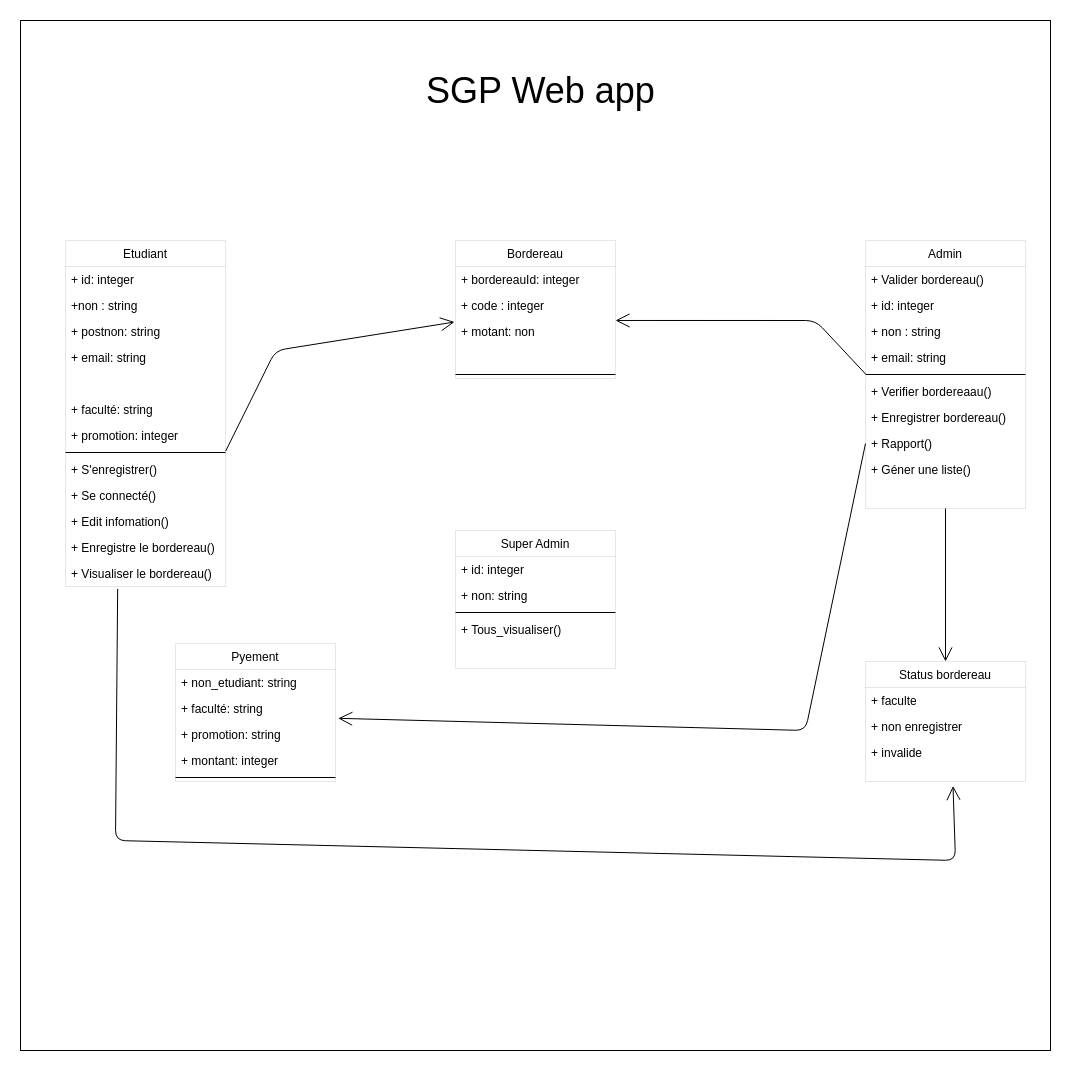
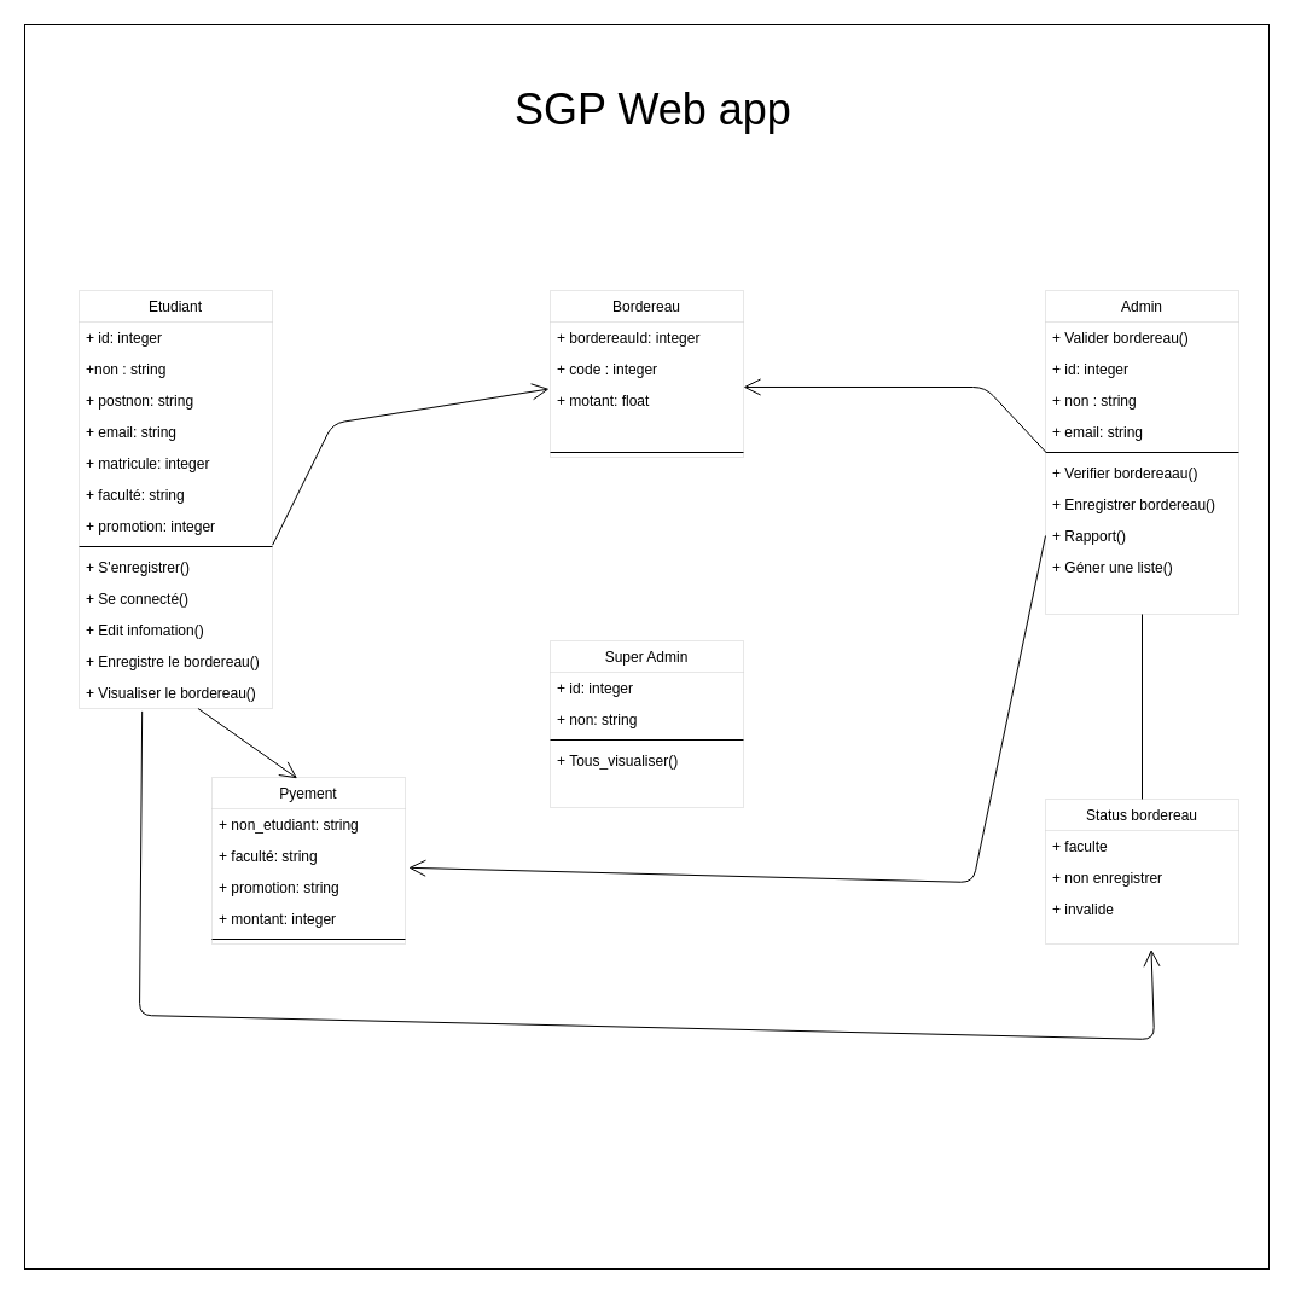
- <mxCell id="21" value="+ motant: non" style="text;strokeColor=none;fillColor=none;align=left;verticalAlign=top;spacingLeft=4;spacingRight=4;overflow=hidden;rotatable=0;points=[[0,0.5],[1,0.5]];portConstraint=eastwest;" parent="18" vertex="1"><mxGeometry y="78" width="160" height="52" as="geometry" /></mxCell>
+ <mxCell id="21" value="+ motant: float" style="text;strokeColor=none;fillColor=none;align=left;verticalAlign=top;spacingLeft=4;spacingRight=4;overflow=hidden;rotatable=0;points=[[0,0.5],[1,0.5]];portConstraint=eastwest;" parent="18" vertex="1"><mxGeometry y="78" width="160" height="52" as="geometry" /></mxCell>
+ <mxCell id="9" value="+ matricule: integer" style="text;strokeColor=none;fillColor=none;align=left;verticalAlign=top;spacingLeft=4;spacingRight=4;overflow=hidden;rotatable=0;points=[[0,0.5],[1,0.5]];portConstraint=eastwest;" parent="4" vertex="1"><mxGeometry y="104" width="160" height="26" as="geometry" /></mxCell>
+ <mxCell id="53" value="" style="endArrow=open;endFill=1;endSize=12;html=1;entryX=0.441;entryY=0.006;entryDx=0;entryDy=0;entryPerimeter=0;" edge="1" parent="1" source="16" target="44"><mxGeometry width="160" relative="1" as="geometry"><mxPoint x="535" y="520" as="sourcePoint" /><mxPoint x="695" y="520" as="targetPoint" /></mxGeometry></mxCell>
- <mxCell id="55" value="" style="endArrow=open;endFill=1;endSize=12;html=1;exitX=0.5;exitY=1;exitDx=0;exitDy=0;entryX=0.5;entryY=0;entryDx=0;entryDy=0;" edge="1" parent="1" source="23" target="40"><mxGeometry width="160" relative="1" as="geometry"><mxPoint x="535" y="520" as="sourcePoint" /><mxPoint x="695" y="520" as="targetPoint" /></mxGeometry></mxCell>
+ <mxCell id="55" value="" style="endArrow=none;endFill=1;endSize=12;html=1;exitX=0.5;exitY=1;exitDx=0;exitDy=0;entryX=0.5;entryY=0;entryDx=0;entryDy=0;" edge="1" parent="1" source="23" target="40"><mxGeometry width="160" relative="1" as="geometry"><mxPoint x="535" y="520" as="sourcePoint" /><mxPoint x="695" y="520" as="targetPoint" /></mxGeometry></mxCell>
